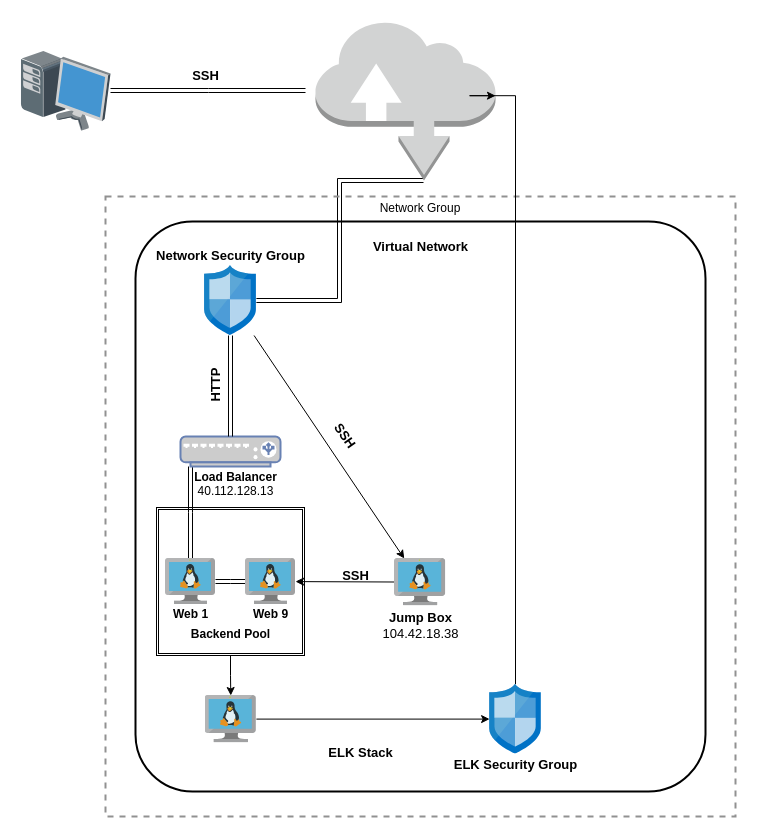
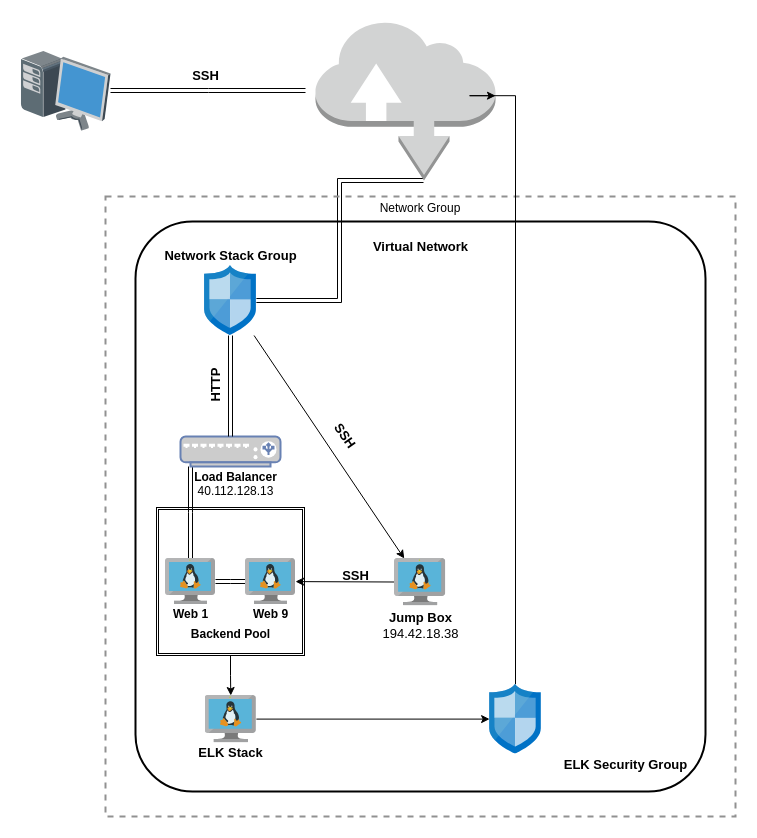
- <mxCell id="23" value="Network Security Group" style="text;html=1;align=center;verticalAlign=middle;resizable=0;points=[];autosize=1;fontStyle=1;fontSize=13;" vertex="1" parent="7"><mxGeometry x="40" y="49" width="170" height="20" as="geometry" /></mxCell>
+ <mxCell id="23" value="Network Stack Group" style="text;html=1;align=center;verticalAlign=middle;resizable=0;points=[];autosize=1;fontStyle=1;fontSize=13;" vertex="1" parent="7"><mxGeometry x="40" y="49" width="170" height="20" as="geometry" /></mxCell>
- <mxCell id="27" value="&lt;div&gt;&lt;b&gt;Jump Box&lt;/b&gt;&lt;/div&gt;&lt;div class=&quot;fxc-copyablelabel-temp-element&quot;&gt;104.42.18.38&lt;/div&gt;" style="text;html=1;align=center;verticalAlign=middle;resizable=0;points=[];autosize=1;fontSize=13;" vertex="1" parent="7"><mxGeometry x="269.65" y="409.2" width="90" height="40" as="geometry" /></mxCell>
+ <mxCell id="27" value="&lt;div&gt;&lt;b&gt;Jump Box&lt;/b&gt;&lt;/div&gt;&lt;div class=&quot;fxc-copyablelabel-temp-element&quot;&gt;194.42.18.38&lt;/div&gt;" style="text;html=1;align=center;verticalAlign=middle;resizable=0;points=[];autosize=1;fontSize=13;" vertex="1" parent="7"><mxGeometry x="269.65" y="409.2" width="90" height="40" as="geometry" /></mxCell>
- <mxCell id="30" value="&lt;div&gt;&lt;b&gt;ELK Stack&lt;/b&gt;&lt;/div&gt;" style="text;html=1;align=center;verticalAlign=middle;resizable=0;points=[];autosize=1;fontSize=13;" vertex="1" parent="7"><mxGeometry x="215" y="546.2" width="80" height="20" as="geometry" /></mxCell>
+ <mxCell id="30" value="&lt;div&gt;&lt;b&gt;ELK Stack&lt;/b&gt;&lt;/div&gt;" style="text;html=1;align=center;verticalAlign=middle;resizable=0;points=[];autosize=1;fontSize=13;" vertex="1" parent="7"><mxGeometry x="85" y="546.2" width="80" height="20" as="geometry" /></mxCell>
- <mxCell id="32" value="&lt;b&gt;ELK Security Group&lt;br&gt;&lt;/b&gt;" style="text;html=1;align=center;verticalAlign=middle;resizable=0;points=[];autosize=1;fontSize=13;" vertex="1" parent="7"><mxGeometry x="340" y="557.6" width="140" height="20" as="geometry" /></mxCell>
+ <mxCell id="32" value="&lt;b&gt;ELK Security Group&lt;br&gt;&lt;/b&gt;" style="text;html=1;align=center;verticalAlign=middle;resizable=0;points=[];autosize=1;fontSize=13;" vertex="1" parent="7"><mxGeometry x="450" y="557.6" width="140" height="20" as="geometry" /></mxCell>
